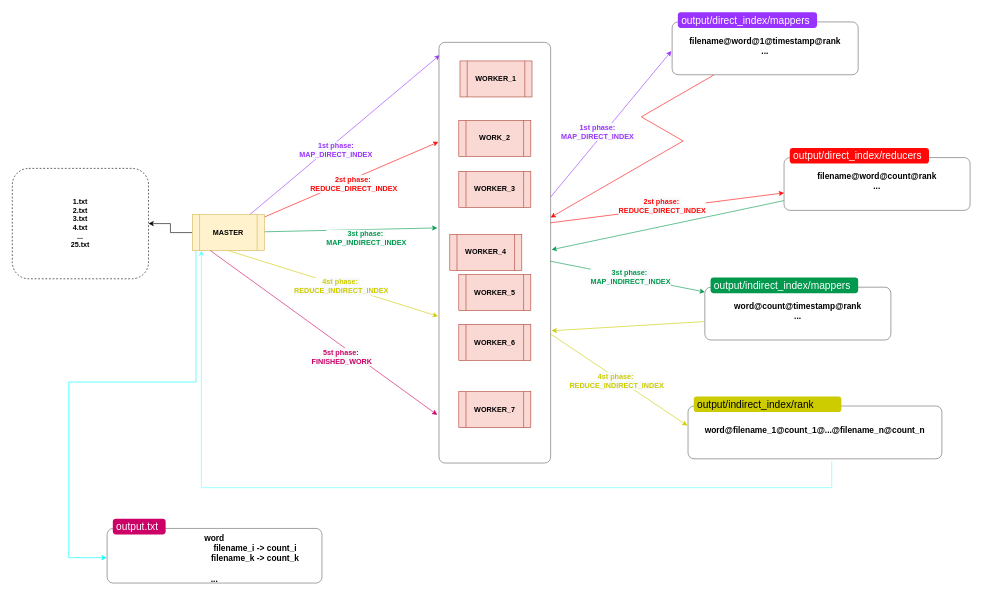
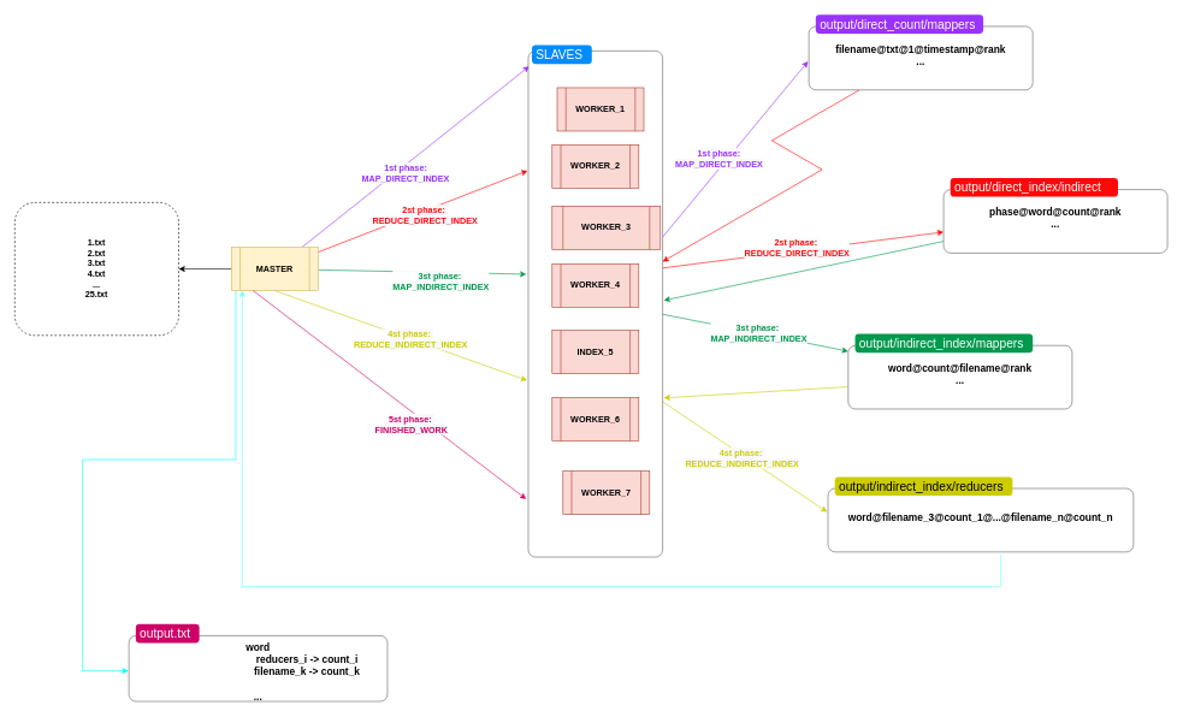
- <mxCell id="26" value="output/direct_index/mappers" style="shape=rect;strokeColor=none;strokeWidth=1;dashed=0;rounded=1;arcSize=20;fontColor=#ffffff;fontSize=17;spacing=2;spacingTop=-2;align=left;autosize=1;spacingLeft=4;resizeWidth=0;resizeHeight=0;perimeter=none;labelBackgroundColor=#9933FF;fillColor=#9933FF;" vertex="1" parent="25"><mxGeometry x="9.5" y="-6" width="232" height="26" as="geometry" /></mxCell>
+ <mxCell id="26" value="output/direct_count/mappers" style="shape=rect;strokeColor=none;strokeWidth=1;dashed=0;rounded=1;arcSize=20;fontColor=#ffffff;fontSize=17;spacing=2;spacingTop=-2;align=left;autosize=1;spacingLeft=4;resizeWidth=0;resizeHeight=0;perimeter=none;labelBackgroundColor=#9933FF;fillColor=#9933FF;" vertex="1" parent="25"><mxGeometry x="9.5" y="-6" width="232" height="26" as="geometry" /></mxCell>
- <mxCell id="25" value="filename@word@1@timestamp@rank&#10;..." style="shape=mxgraph.mockup.containers.marginRect;rectMarginTop=10;strokeColor=#666666;strokeWidth=1;dashed=0;rounded=1;arcSize=5;recursiveResize=0;fontSize=14;fontStyle=1" vertex="1" parent="1"><mxGeometry x="1119.5" y="26" width="310" height="98" as="geometry" /></mxCell>
+ <mxCell id="25" value="filename@txt@1@timestamp@rank&#10;..." style="shape=mxgraph.mockup.containers.marginRect;rectMarginTop=10;strokeColor=#666666;strokeWidth=1;dashed=0;rounded=1;arcSize=5;recursiveResize=0;fontSize=14;fontStyle=1" vertex="1" parent="1"><mxGeometry x="1119.5" y="26" width="310" height="98" as="geometry" /></mxCell>
+ <mxCell id="16" value="SLAVES" style="shape=rect;strokeColor=none;fillColor=#008cff;strokeWidth=1;dashed=0;rounded=1;arcSize=20;fontColor=#ffffff;fontSize=17;spacing=2;spacingTop=-2;align=left;autosize=1;spacingLeft=4;resizeWidth=0;resizeHeight=0;perimeter=none;" vertex="1" parent="15"><mxGeometry x="5" y="2" width="83" height="26" as="geometry" /></mxCell>
- <mxCell id="17" value="WORKER_1" style="shape=process;whiteSpace=wrap;html=1;backgroundOutline=1;fillColor=#fad9d5;strokeColor=#ae4132;fontStyle=1" vertex="1" parent="15"><mxGeometry x="35" y="41" width="120" height="60" as="geometry" /></mxCell>
+ <mxCell id="17" value="WORKER_1" style="shape=process;whiteSpace=wrap;html=1;backgroundOutline=1;fillColor=#fad9d5;strokeColor=#ae4132;fontStyle=1" vertex="1" parent="15"><mxGeometry x="40" y="61" width="120" height="60" as="geometry" /></mxCell>
- <mxCell id="23" value="WORK_2" style="shape=process;whiteSpace=wrap;html=1;backgroundOutline=1;fillColor=#fad9d5;strokeColor=#ae4132;fontStyle=1" vertex="1" parent="15"><mxGeometry x="33" y="140" width="120" height="60" as="geometry" /></mxCell>
+ <mxCell id="23" value="WORKER_2" style="shape=process;whiteSpace=wrap;html=1;backgroundOutline=1;fillColor=#fad9d5;strokeColor=#ae4132;fontStyle=1" vertex="1" parent="15"><mxGeometry x="33" y="140" width="120" height="60" as="geometry" /></mxCell>
- <mxCell id="28" value="output/direct_index/reducers" style="shape=rect;strokeColor=none;strokeWidth=1;dashed=0;rounded=1;arcSize=20;fontColor=#ffffff;fontSize=17;spacing=2;spacingTop=-2;align=left;autosize=1;spacingLeft=4;resizeWidth=0;resizeHeight=0;perimeter=none;labelBackgroundColor=#FF0808;fillColor=#FF0808;" vertex="1" parent="27"><mxGeometry x="9.5" y="-6" width="232" height="26" as="geometry" /></mxCell>
+ <mxCell id="28" value="output/direct_index/indirect" style="shape=rect;strokeColor=none;strokeWidth=1;dashed=0;rounded=1;arcSize=20;fontColor=#ffffff;fontSize=17;spacing=2;spacingTop=-2;align=left;autosize=1;spacingLeft=4;resizeWidth=0;resizeHeight=0;perimeter=none;labelBackgroundColor=#FF0808;fillColor=#FF0808;" vertex="1" parent="27"><mxGeometry x="9.5" y="-6" width="232" height="26" as="geometry" /></mxCell>
- <mxCell id="27" value="filename@word@count@rank&#10;..." style="shape=mxgraph.mockup.containers.marginRect;rectMarginTop=10;strokeColor=#666666;strokeWidth=1;dashed=0;rounded=1;arcSize=5;recursiveResize=0;fontSize=14;fontStyle=1" vertex="1" parent="1"><mxGeometry x="1306" y="252" width="310" height="98" as="geometry" /></mxCell>
+ <mxCell id="27" value="phase@word@count@rank&#10;..." style="shape=mxgraph.mockup.containers.marginRect;rectMarginTop=10;strokeColor=#666666;strokeWidth=1;dashed=0;rounded=1;arcSize=5;recursiveResize=0;fontSize=14;fontStyle=1" vertex="1" parent="1"><mxGeometry x="1306" y="252" width="310" height="98" as="geometry" /></mxCell>
- <mxCell id="18" value="WORKER_3" style="shape=process;whiteSpace=wrap;html=1;backgroundOutline=1;fillColor=#fad9d5;strokeColor=#ae4132;fontStyle=1" vertex="1" parent="15"><mxGeometry x="33" y="225" width="120" height="60" as="geometry" /></mxCell>
+ <mxCell id="18" value="WORKER_3" style="shape=process;whiteSpace=wrap;html=1;backgroundOutline=1;fillColor=#fad9d5;strokeColor=#ae4132;fontStyle=1" vertex="1" parent="15"><mxGeometry x="33" y="225" width="150" height="60" as="geometry" /></mxCell>
- <mxCell id="13" value="&lt;b&gt;MASTER&lt;/b&gt;" style="shape=process;whiteSpace=wrap;html=1;backgroundOutline=1;fillColor=#fff2cc;strokeColor=#d6b656;" vertex="1" parent="1"><mxGeometry x="320" y="357" width="120" height="60" as="geometry" /></mxCell>
+ <mxCell id="13" value="&lt;b&gt;MASTER&lt;/b&gt;" style="shape=process;whiteSpace=wrap;html=1;backgroundOutline=1;fillColor=#fff2cc;strokeColor=#d6b656;" vertex="1" parent="1"><mxGeometry x="320" y="342" width="120" height="60" as="geometry" /></mxCell>
- <mxCell id="19" value="WORKER_4" style="shape=process;whiteSpace=wrap;html=1;backgroundOutline=1;fillColor=#fad9d5;strokeColor=#ae4132;fontStyle=1" vertex="1" parent="15"><mxGeometry x="18" y="330" width="120" height="60" as="geometry" /></mxCell>
+ <mxCell id="19" value="WORKER_4" style="shape=process;whiteSpace=wrap;html=1;backgroundOutline=1;fillColor=#fad9d5;strokeColor=#ae4132;fontStyle=1" vertex="1" parent="15"><mxGeometry x="33" y="305" width="120" height="60" as="geometry" /></mxCell>
- <mxCell id="20" value="WORKER_5" style="shape=process;whiteSpace=wrap;html=1;backgroundOutline=1;fillColor=#fad9d5;strokeColor=#ae4132;fontStyle=1" vertex="1" parent="15"><mxGeometry x="33" y="397" width="120" height="60" as="geometry" /></mxCell>
+ <mxCell id="20" value="INDEX_5" style="shape=process;whiteSpace=wrap;html=1;backgroundOutline=1;fillColor=#fad9d5;strokeColor=#ae4132;fontStyle=1" vertex="1" parent="15"><mxGeometry x="33" y="397" width="120" height="60" as="geometry" /></mxCell>
- <mxCell id="29" value="word@count@timestamp@rank&#10;..." style="shape=mxgraph.mockup.containers.marginRect;rectMarginTop=10;strokeColor=#666666;strokeWidth=1;dashed=0;rounded=1;arcSize=5;recursiveResize=0;fontSize=14;fontStyle=1" vertex="1" parent="1"><mxGeometry x="1174" y="468" width="310" height="98" as="geometry" /></mxCell>
+ <mxCell id="29" value="word@count@filename@rank&#10;..." style="shape=mxgraph.mockup.containers.marginRect;rectMarginTop=10;strokeColor=#666666;strokeWidth=1;dashed=0;rounded=1;arcSize=5;recursiveResize=0;fontSize=14;fontStyle=1" vertex="1" parent="1"><mxGeometry x="1174" y="468" width="310" height="98" as="geometry" /></mxCell>
- <mxCell id="21" value="WORKER_6" style="shape=process;whiteSpace=wrap;html=1;backgroundOutline=1;fillColor=#fad9d5;strokeColor=#ae4132;fontStyle=1" vertex="1" parent="15"><mxGeometry x="33" y="480" width="120" height="60" as="geometry" /></mxCell>
+ <mxCell id="21" value="WORKER_6" style="shape=process;whiteSpace=wrap;html=1;backgroundOutline=1;fillColor=#fad9d5;strokeColor=#ae4132;fontStyle=1" vertex="1" parent="15"><mxGeometry x="33" y="490" width="120" height="60" as="geometry" /></mxCell>
- <mxCell id="32" value="output/indirect_index/rank" style="shape=rect;strokeColor=none;strokeWidth=1;dashed=0;rounded=1;arcSize=20;fontSize=17;spacing=2;spacingTop=-2;align=left;autosize=1;spacingLeft=4;resizeWidth=0;resizeHeight=0;perimeter=none;labelBackgroundColor=#CCCC00;fillColor=#CCCC00;" vertex="1" parent="31"><mxGeometry x="9.5" y="-6" width="246" height="26" as="geometry" /></mxCell>
+ <mxCell id="32" value="output/indirect_index/reducers" style="shape=rect;strokeColor=none;strokeWidth=1;dashed=0;rounded=1;arcSize=20;fontSize=17;spacing=2;spacingTop=-2;align=left;autosize=1;spacingLeft=4;resizeWidth=0;resizeHeight=0;perimeter=none;labelBackgroundColor=#CCCC00;fillColor=#CCCC00;" vertex="1" parent="31"><mxGeometry x="9.5" y="-6" width="246" height="26" as="geometry" /></mxCell>
- <mxCell id="22" value="WORKER_7" style="shape=process;whiteSpace=wrap;html=1;backgroundOutline=1;fillColor=#fad9d5;strokeColor=#ae4132;fontStyle=1" vertex="1" parent="15"><mxGeometry x="33" y="592" width="120" height="60" as="geometry" /></mxCell>
+ <mxCell id="22" value="WORKER_7" style="shape=process;whiteSpace=wrap;html=1;backgroundOutline=1;fillColor=#fad9d5;strokeColor=#ae4132;fontStyle=1" vertex="1" parent="15"><mxGeometry x="48" y="592" width="120" height="60" as="geometry" /></mxCell>
- <mxCell id="31" value="word@filename_1@count_1@...@filename_n@count_n" style="shape=mxgraph.mockup.containers.marginRect;rectMarginTop=10;strokeColor=#666666;strokeWidth=1;dashed=0;rounded=1;arcSize=5;recursiveResize=0;fontSize=14;fontStyle=1" vertex="1" parent="1"><mxGeometry x="1146" y="666" width="423" height="98" as="geometry" /></mxCell>
+ <mxCell id="31" value="word@filename_3@count_1@...@filename_n@count_n" style="shape=mxgraph.mockup.containers.marginRect;rectMarginTop=10;strokeColor=#666666;strokeWidth=1;dashed=0;rounded=1;arcSize=5;recursiveResize=0;fontSize=14;fontStyle=1" vertex="1" parent="1"><mxGeometry x="1146" y="666" width="423" height="98" as="geometry" /></mxCell>
- <mxCell id="43" value="&#10;word&#10;                                   filename_i -&gt; count_i&#10;                                   filename_k -&gt; count_k&#10;&#10;..." style="shape=mxgraph.mockup.containers.marginRect;rectMarginTop=10;strokeColor=#666666;strokeWidth=1;dashed=0;rounded=1;arcSize=5;recursiveResize=0;fontSize=14;fontStyle=1;align=center;" vertex="1" parent="1"><mxGeometry x="178" y="870" width="358" height="101" as="geometry" /></mxCell>
+ <mxCell id="43" value="&#10;word&#10;                                   reducers_i -&gt; count_i&#10;                                   filename_k -&gt; count_k&#10;&#10;..." style="shape=mxgraph.mockup.containers.marginRect;rectMarginTop=10;strokeColor=#666666;strokeWidth=1;dashed=0;rounded=1;arcSize=5;recursiveResize=0;fontSize=14;fontStyle=1;align=center;" vertex="1" parent="1"><mxGeometry x="178" y="870" width="358" height="101" as="geometry" /></mxCell>
